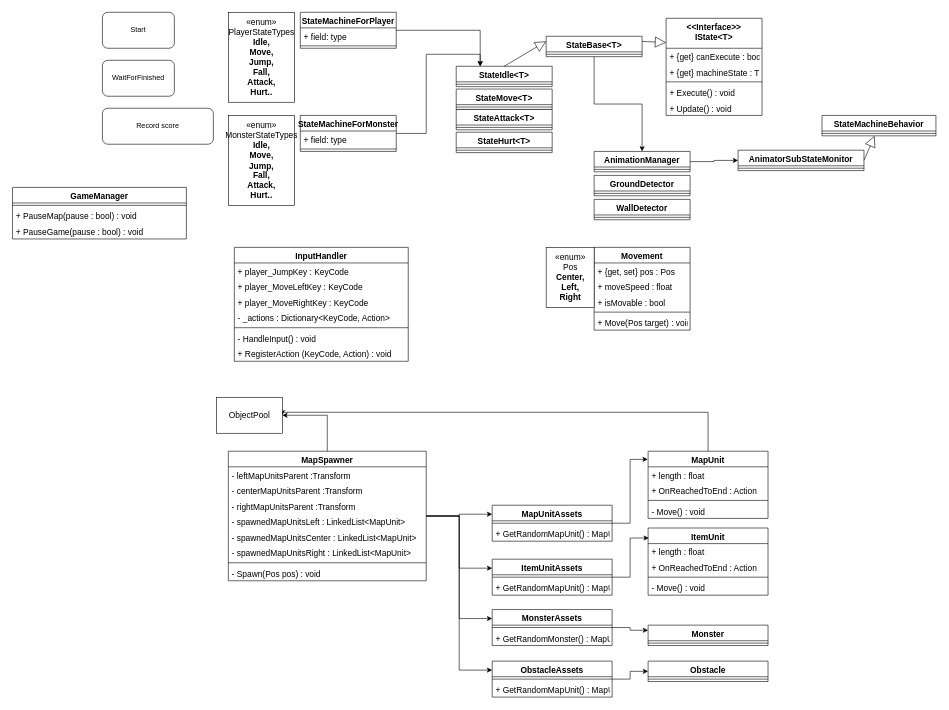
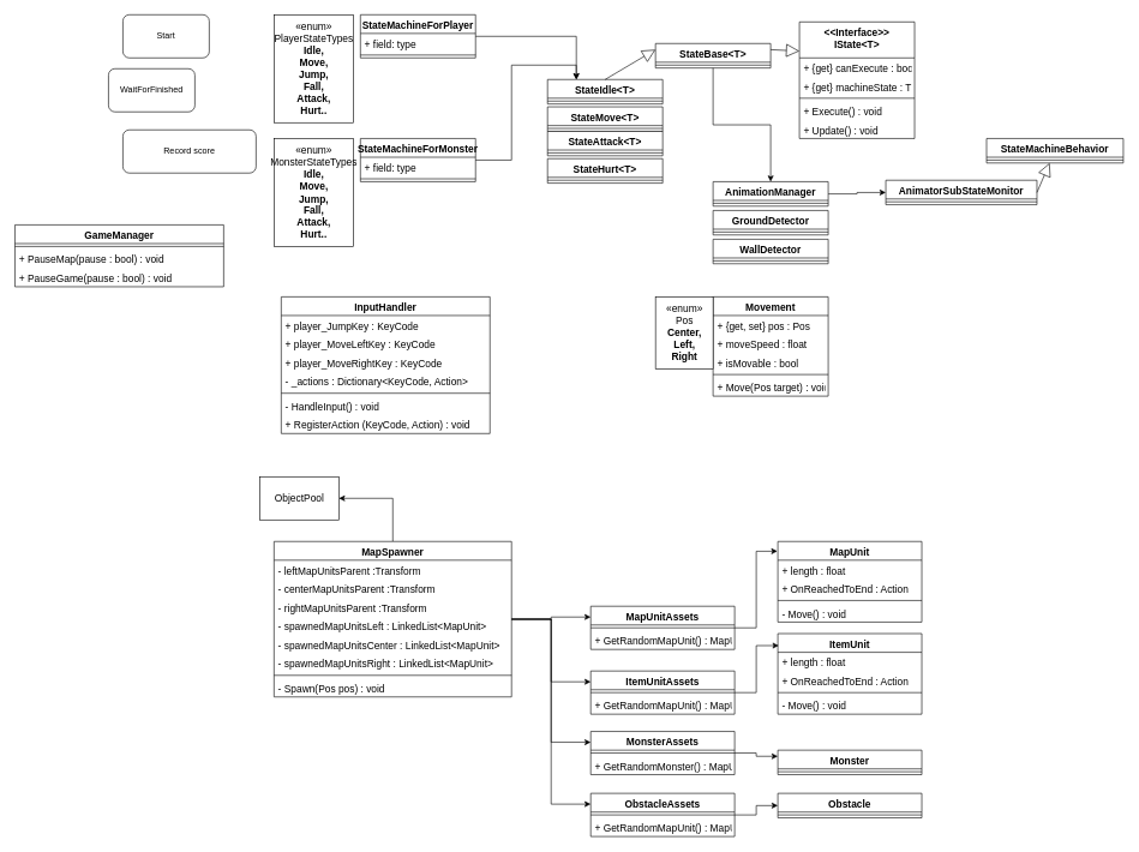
- <mxCell id="3" value="WaitForFinished" style="rounded=1;whiteSpace=wrap;html=1;" vertex="1" parent="1"><mxGeometry x="170" y="100" width="120" height="60" as="geometry" /></mxCell>
+ <mxCell id="3" value="WaitForFinished" style="rounded=1;whiteSpace=wrap;html=1;" vertex="1" parent="1"><mxGeometry x="150" y="95" width="120" height="60" as="geometry" /></mxCell>
- <mxCell id="75" style="edgeStyle=orthogonalEdgeStyle;rounded=0;orthogonalLoop=1;jettySize=auto;html=1;entryX=1;entryY=0.5;entryDx=0;entryDy=0;fontSize=14;" edge="1" parent="1" source="76" target="81"><mxGeometry relative="1" as="geometry"><Array as="points"><mxPoint x="1180" y="687" /></Array></mxGeometry></mxCell>
